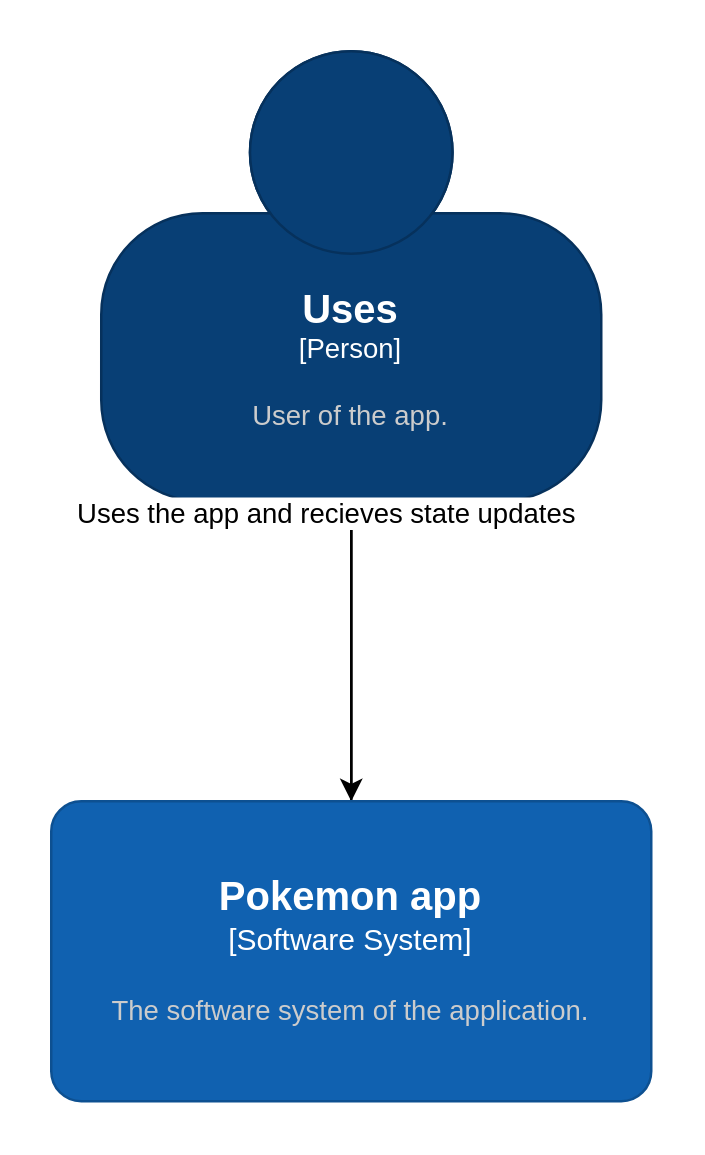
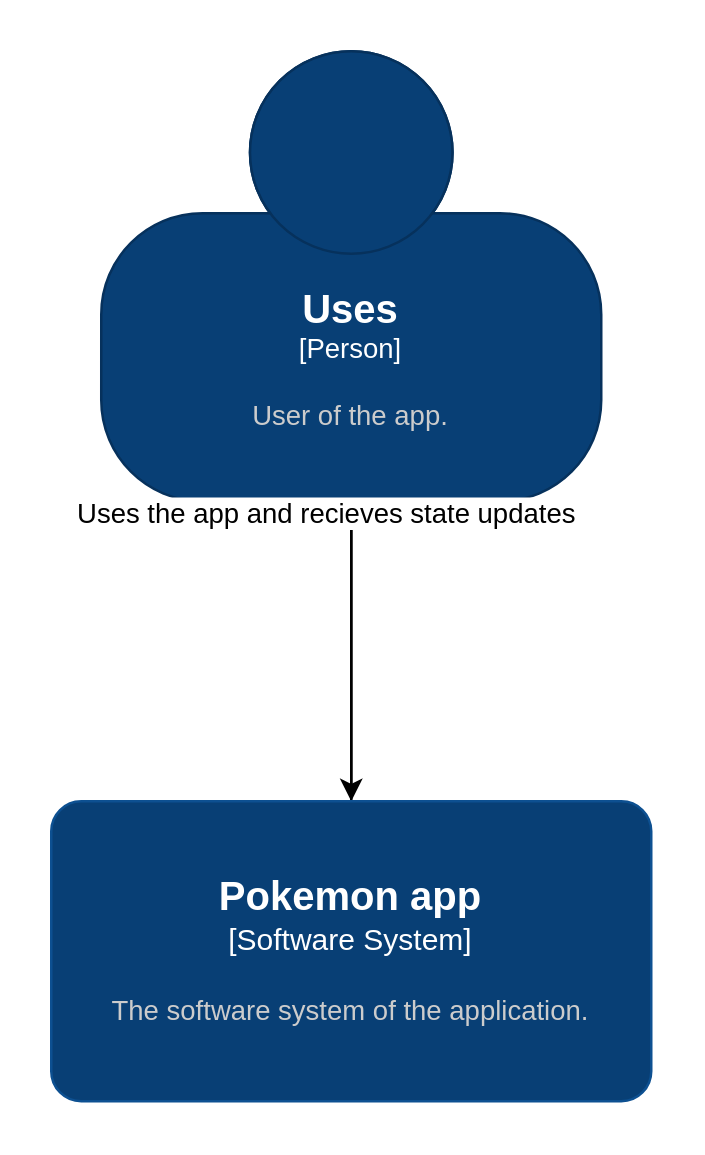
- <mxCell id="6" value="&lt;font style=&quot;font-size: 16px&quot;&gt;&lt;b&gt;Pokemon app&lt;/b&gt;&lt;/font&gt;&lt;div&gt;[Software System]&lt;/div&gt;&lt;br&gt;&lt;div&gt;&lt;font style=&quot;font-size: 11px&quot;&gt;&lt;font color=&quot;#cccccc&quot;&gt;The software system of the application. &lt;/font&gt;&lt;/div&gt;" style="rounded=1;whiteSpace=wrap;html=1;labelBackgroundColor=none;fillColor=#1061B0;fontColor=#ffffff;align=center;arcSize=10;strokeColor=#0D5091;metaEdit=1;resizable=0;points=[[0.25,0,0],[0.5,0,0],[0.75,0,0],[1,0.25,0],[1,0.5,0],[1,0.75,0],[0.75,1,0],[0.5,1,0],[0.25,1,0],[0,0.75,0],[0,0.5,0],[0,0.25,0]];" parent="1" vertex="1"><mxGeometry x="20" y="320" width="240" height="120" as="geometry" /></mxCell>
+ <mxCell id="6" value="&lt;font style=&quot;font-size: 16px&quot;&gt;&lt;b&gt;Pokemon app&lt;/b&gt;&lt;/font&gt;&lt;div&gt;[Software System]&lt;/div&gt;&lt;br&gt;&lt;div&gt;&lt;font style=&quot;font-size: 11px&quot;&gt;&lt;font color=&quot;#cccccc&quot;&gt;The software system of the application. &lt;/font&gt;&lt;/div&gt;" style="rounded=1;whiteSpace=wrap;html=1;labelBackgroundColor=none;fillColor=#083f75;fontColor=#ffffff;align=center;arcSize=10;strokeColor=#0D5091;metaEdit=1;resizable=0;points=[[0.25,0,0],[0.5,0,0],[0.75,0,0],[1,0.25,0],[1,0.5,0],[1,0.75,0],[0.75,1,0],[0.5,1,0],[0.25,1,0],[0,0.75,0],[0,0.5,0],[0,0.25,0]];" parent="1" vertex="1"><mxGeometry x="20" y="320" width="240" height="120" as="geometry" /></mxCell>
